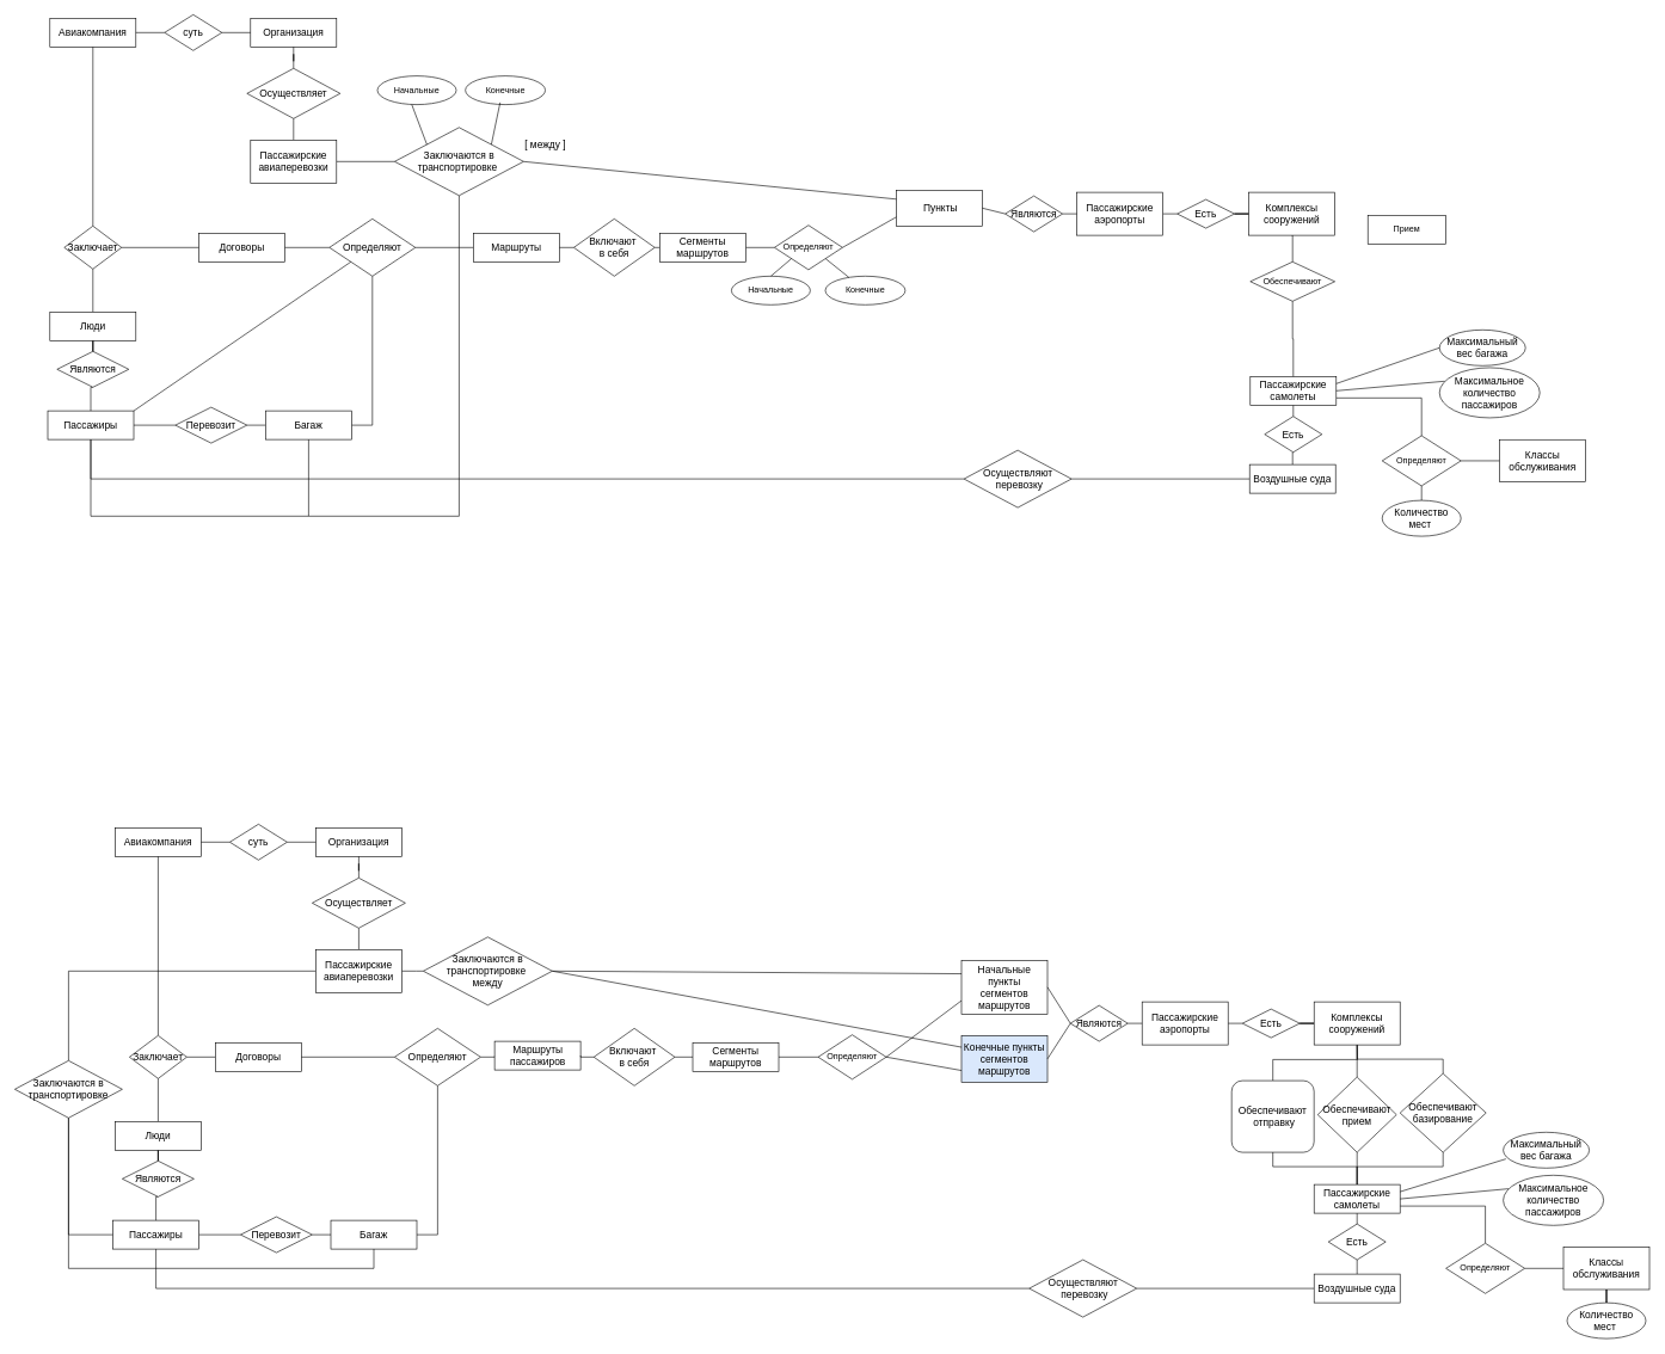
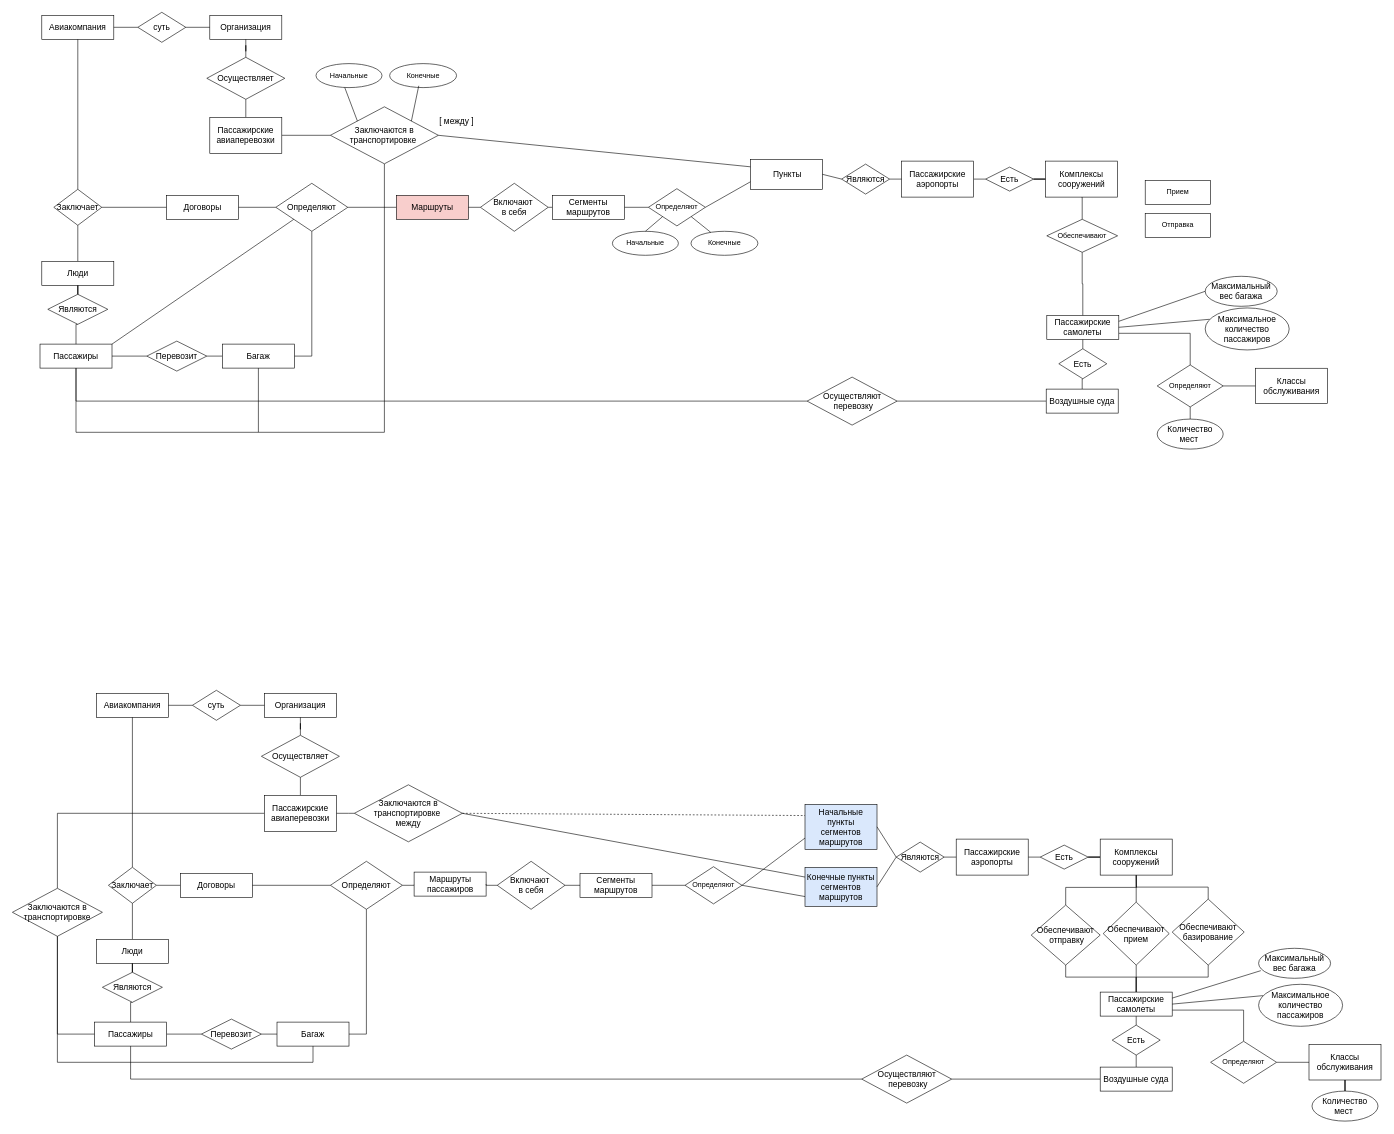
- <mxCell id="62" value="Маршруты" style="rounded=0;whiteSpace=wrap;html=1;fontSize=14;" parent="1" vertex="1"><mxGeometry x="660" y="325" width="120" height="40" as="geometry" /></mxCell>
+ <mxCell id="62" value="Маршруты" style="rounded=0;whiteSpace=wrap;html=1;fontSize=14;fillColor=#f8cecc;" parent="1" vertex="1"><mxGeometry x="660" y="325" width="120" height="40" as="geometry" /></mxCell>
+ <mxCell id="168" value="Отправка" style="rounded=0;whiteSpace=wrap;html=1;" parent="1" vertex="1"><mxGeometry x="1908" y="355" width="109" height="40" as="geometry" /></mxCell>
- <mxCell id="105" value="" style="endArrow=none;html=1;rounded=0;exitX=1;exitY=0.5;exitDx=0;exitDy=0;entryX=0;entryY=0.25;entryDx=0;entryDy=0;fontSize=14;" parent="1" source="104" target="93" edge="1"><mxGeometry width="50" height="50" relative="1" as="geometry"><mxPoint x="835" y="1365" as="sourcePoint" /><mxPoint x="885" y="1315" as="targetPoint" /></mxGeometry></mxCell>
+ <mxCell id="105" value="" style="endArrow=none;html=1;rounded=0;exitX=1;exitY=0.5;exitDx=0;exitDy=0;entryX=0;entryY=0.25;entryDx=0;entryDy=0;fontSize=14;dashed=1;" parent="1" source="104" target="93" edge="1"><mxGeometry width="50" height="50" relative="1" as="geometry"><mxPoint x="835" y="1365" as="sourcePoint" /><mxPoint x="885" y="1315" as="targetPoint" /></mxGeometry></mxCell>
- <mxCell id="93" value="Начальные пункты&lt;div&gt;сегментов маршрутов&lt;/div&gt;" style="rounded=0;whiteSpace=wrap;html=1;fontSize=14;" parent="1" vertex="1"><mxGeometry x="1341" y="1340" width="120" height="75" as="geometry" /></mxCell>
+ <mxCell id="93" value="Начальные пункты&lt;div&gt;сегментов маршрутов&lt;/div&gt;" style="rounded=0;whiteSpace=wrap;html=1;fontSize=14;fillColor=#dae8fc;" parent="1" vertex="1"><mxGeometry x="1341" y="1340" width="120" height="75" as="geometry" /></mxCell>
- <mxCell id="115" value="Обеспечивают&lt;div&gt;&amp;nbsp;отправку&lt;/div&gt;" style="whiteSpace=wrap;html=1;fontSize=14;rounded=1;" parent="1" vertex="1"><mxGeometry x="1718" y="1508" width="115" height="100" as="geometry" /></mxCell>
+ <mxCell id="115" value="Обеспечивают&lt;div&gt;&amp;nbsp;отправку&lt;/div&gt;" style="rhombus;whiteSpace=wrap;html=1;fontSize=14;" parent="1" vertex="1"><mxGeometry x="1718" y="1508" width="115" height="100" as="geometry" /></mxCell>
